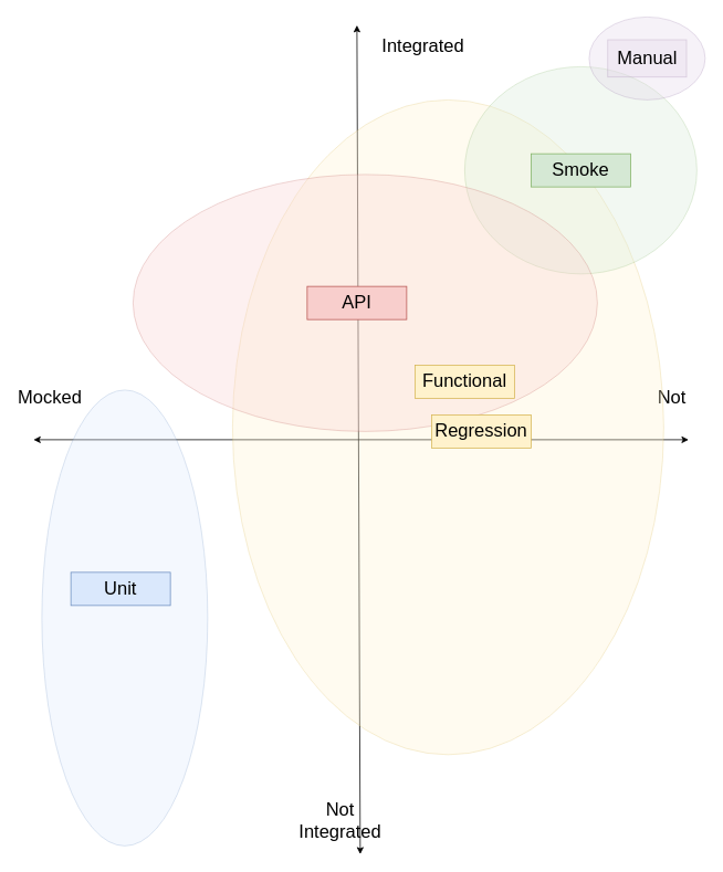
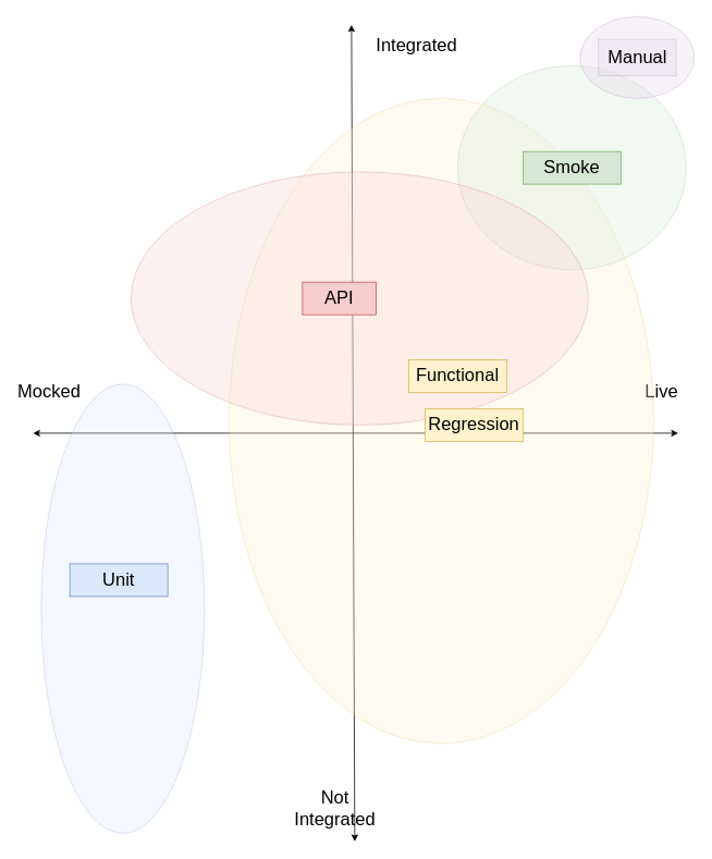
- <mxCell id="16" value="API" style="text;html=1;strokeColor=#b85450;fillColor=#f8cecc;align=center;verticalAlign=middle;whiteSpace=wrap;rounded=0;fontSize=22;" vertex="1" parent="1"><mxGeometry x="370" y="345" width="120" height="40" as="geometry" /></mxCell>
+ <mxCell id="16" value="API" style="text;html=1;strokeColor=#b85450;fillColor=#f8cecc;align=center;verticalAlign=middle;whiteSpace=wrap;rounded=0;fontSize=22;" vertex="1" parent="1"><mxGeometry x="370" y="345" width="90" height="40" as="geometry" /></mxCell>
- <mxCell id="5" value="Not" style="text;html=1;strokeColor=none;fillColor=none;align=center;verticalAlign=middle;whiteSpace=wrap;rounded=0;fontSize=22;" vertex="1" parent="1"><mxGeometry x="770" y="460" width="80" height="40" as="geometry" /></mxCell>
+ <mxCell id="5" value="Live" style="text;html=1;strokeColor=none;fillColor=none;align=center;verticalAlign=middle;whiteSpace=wrap;rounded=0;fontSize=22;" vertex="1" parent="1"><mxGeometry x="770" y="460" width="80" height="40" as="geometry" /></mxCell>
